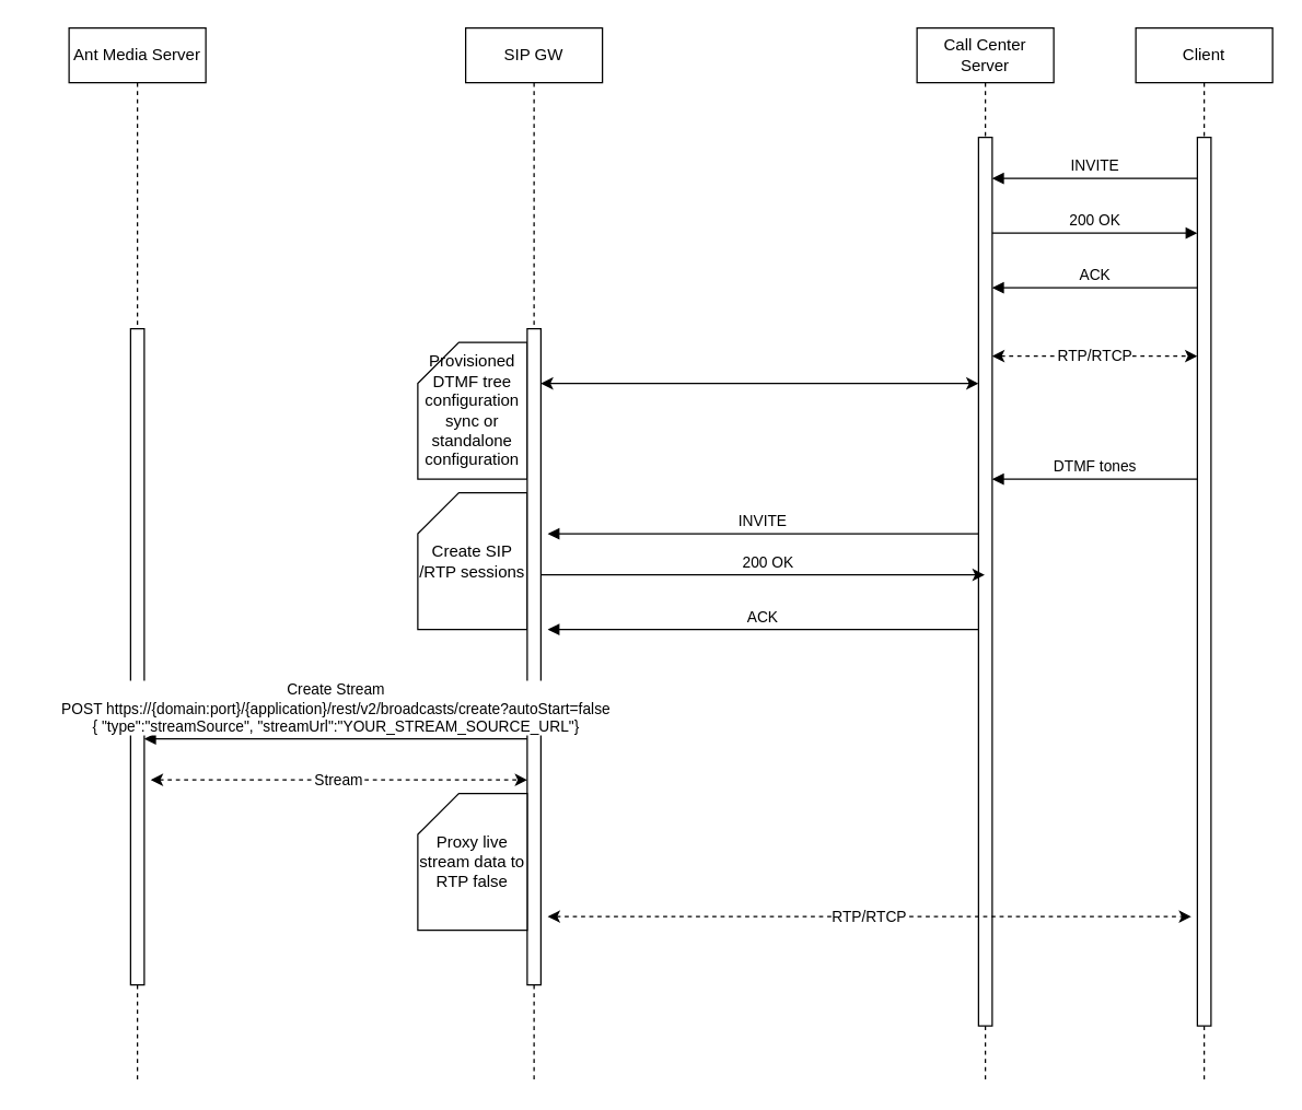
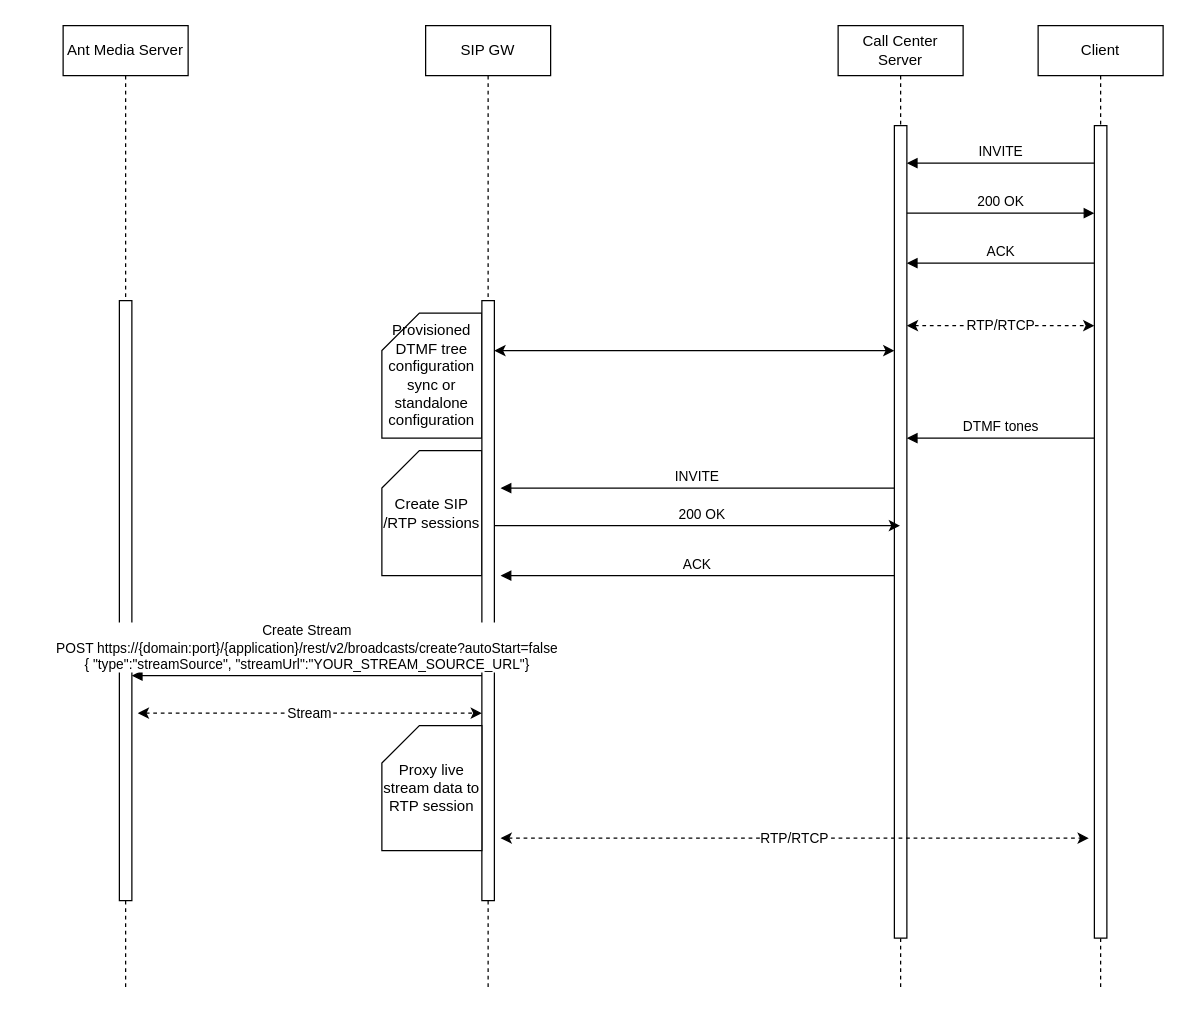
- <mxCell id="25" value="Proxy live stream data to RTP false" style="shape=card;whiteSpace=wrap;html=1;" vertex="1" parent="1"><mxGeometry x="305" y="580" width="80" height="100" as="geometry" /></mxCell>
+ <mxCell id="25" value="Proxy live stream data to RTP session" style="shape=card;whiteSpace=wrap;html=1;" vertex="1" parent="1"><mxGeometry x="305" y="580" width="80" height="100" as="geometry" /></mxCell>
